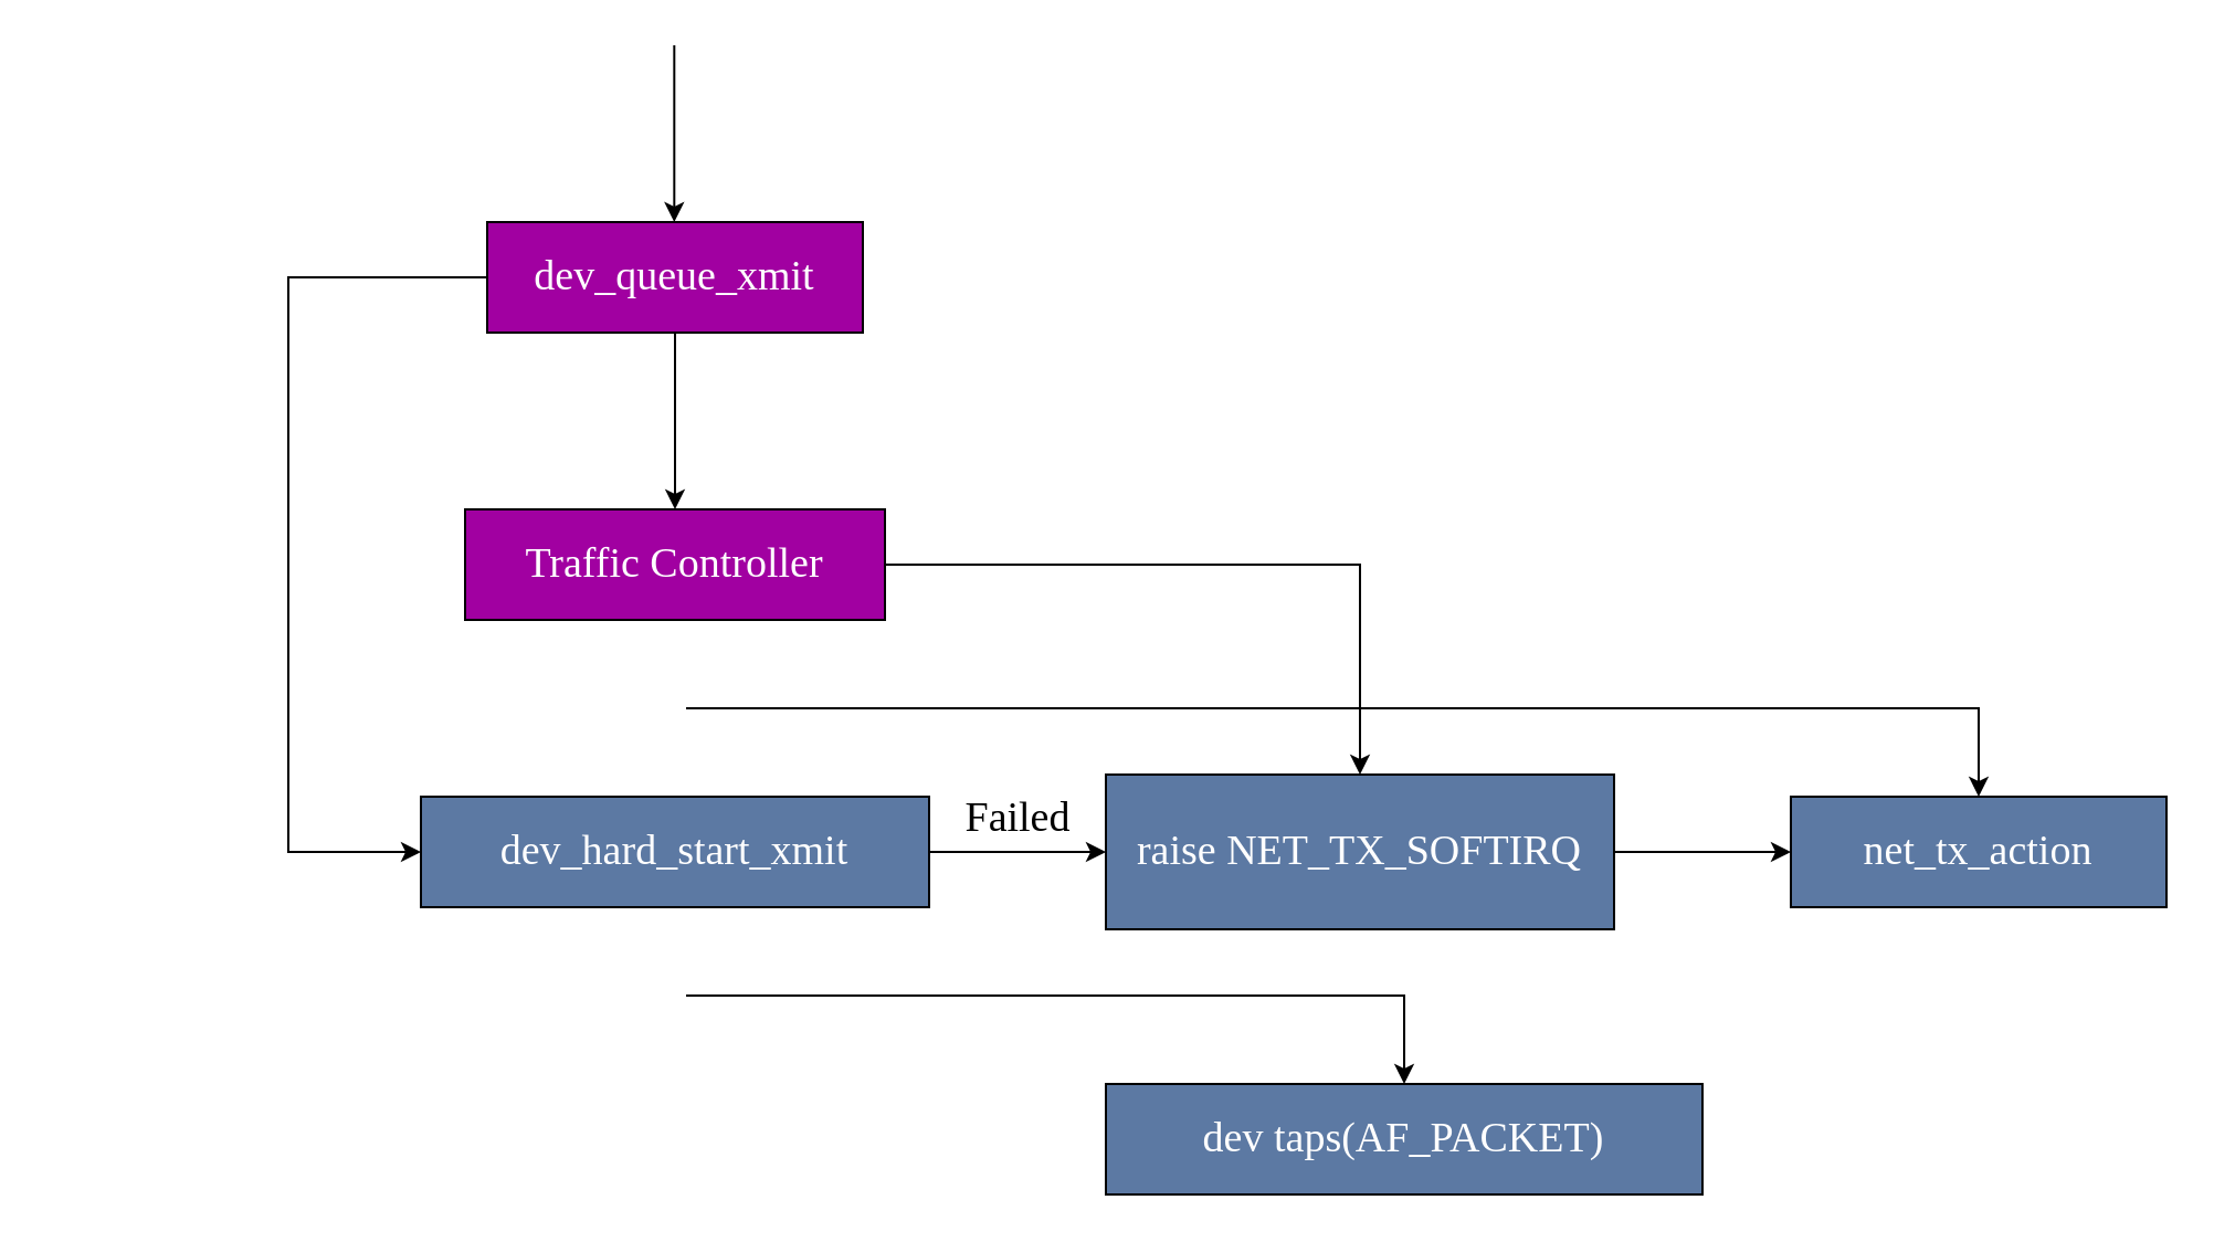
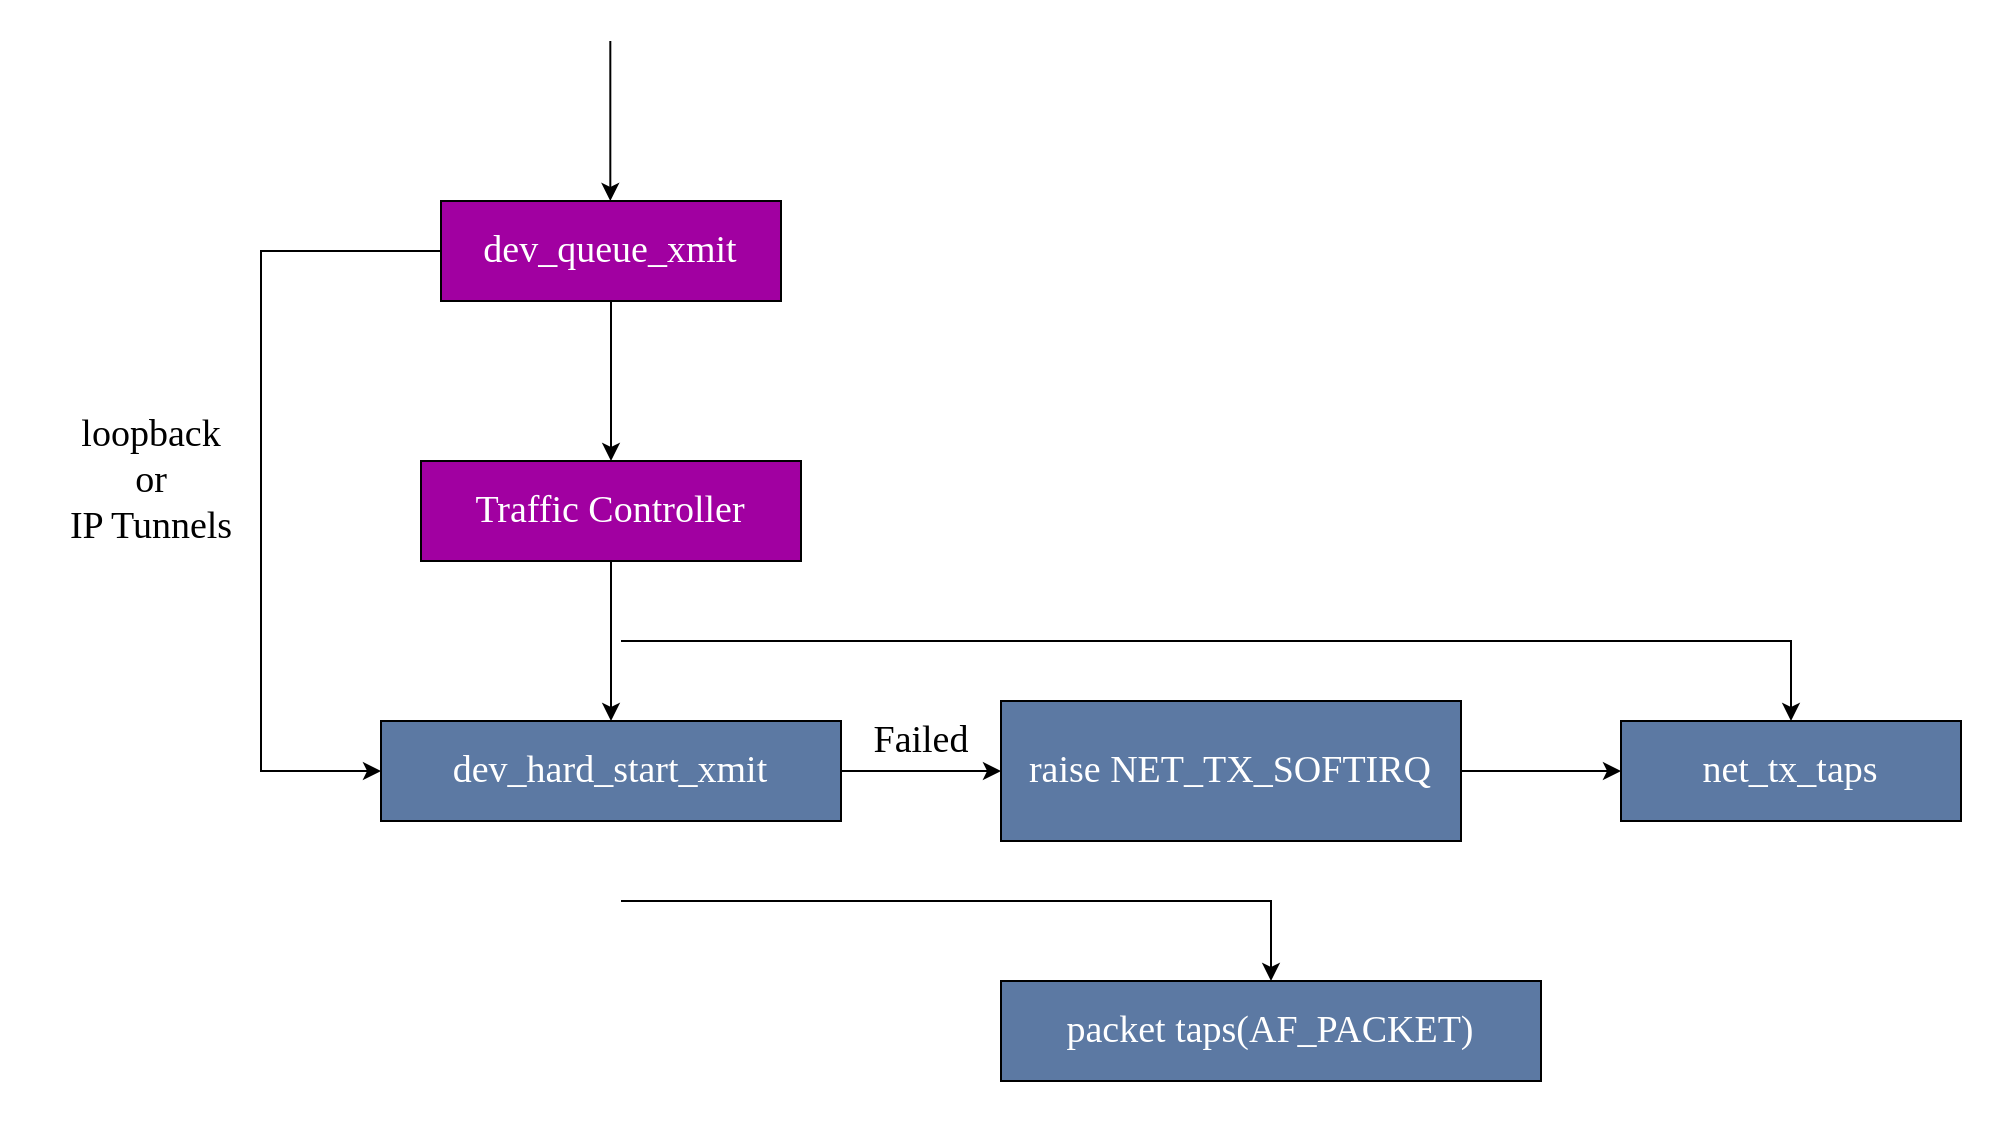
+ <mxCell id="14" value="&lt;font color=&quot;#000000&quot;&gt;loopback&lt;br&gt;or&lt;br&gt;IP Tunnels&lt;/font&gt;" style="text;html=1;align=center;verticalAlign=middle;resizable=0;points=[];autosize=1;strokeColor=none;fillColor=none;fontSize=19;fontFamily=Comic Sans MS;fontColor=#FFFFFF;" vertex="1" parent="1"><mxGeometry x="20" y="205" width="110" height="70" as="geometry" /></mxCell>
- <mxCell id="4" value="" style="edgeStyle=orthogonalEdgeStyle;rounded=0;orthogonalLoop=1;jettySize=auto;html=1;fontFamily=Comic Sans MS;fontSize=19;fontColor=#FFFFFF;" edge="1" parent="1" source="5" target="9"><mxGeometry relative="1" as="geometry" /></mxCell>
+ <mxCell id="4" value="" style="edgeStyle=orthogonalEdgeStyle;rounded=0;orthogonalLoop=1;jettySize=auto;html=1;fontFamily=Comic Sans MS;fontSize=19;fontColor=#FFFFFF;" edge="1" parent="1" source="5" target="7"><mxGeometry relative="1" as="geometry" /></mxCell>
- <mxCell id="10" value="net_tx_action" style="rounded=0;whiteSpace=wrap;html=1;fillColor=#5C79A3;fontColor=#FFFFFF;fontFamily=Comic Sans MS;fontSize=19;" vertex="1" parent="1"><mxGeometry x="810" y="360" width="170" height="50" as="geometry" /></mxCell>
+ <mxCell id="10" value="net_tx_taps" style="rounded=0;whiteSpace=wrap;html=1;fillColor=#5C79A3;fontColor=#FFFFFF;fontFamily=Comic Sans MS;fontSize=19;" vertex="1" parent="1"><mxGeometry x="810" y="360" width="170" height="50" as="geometry" /></mxCell>
- <mxCell id="11" value="dev taps(AF_PACKET)" style="rounded=0;whiteSpace=wrap;html=1;fillColor=#5C79A3;fontColor=#FFFFFF;fontFamily=Comic Sans MS;fontSize=19;" vertex="1" parent="1"><mxGeometry x="500" y="490" width="270" height="50" as="geometry" /></mxCell>
+ <mxCell id="11" value="packet taps(AF_PACKET)" style="rounded=0;whiteSpace=wrap;html=1;fillColor=#5C79A3;fontColor=#FFFFFF;fontFamily=Comic Sans MS;fontSize=19;" vertex="1" parent="1"><mxGeometry x="500" y="490" width="270" height="50" as="geometry" /></mxCell>
